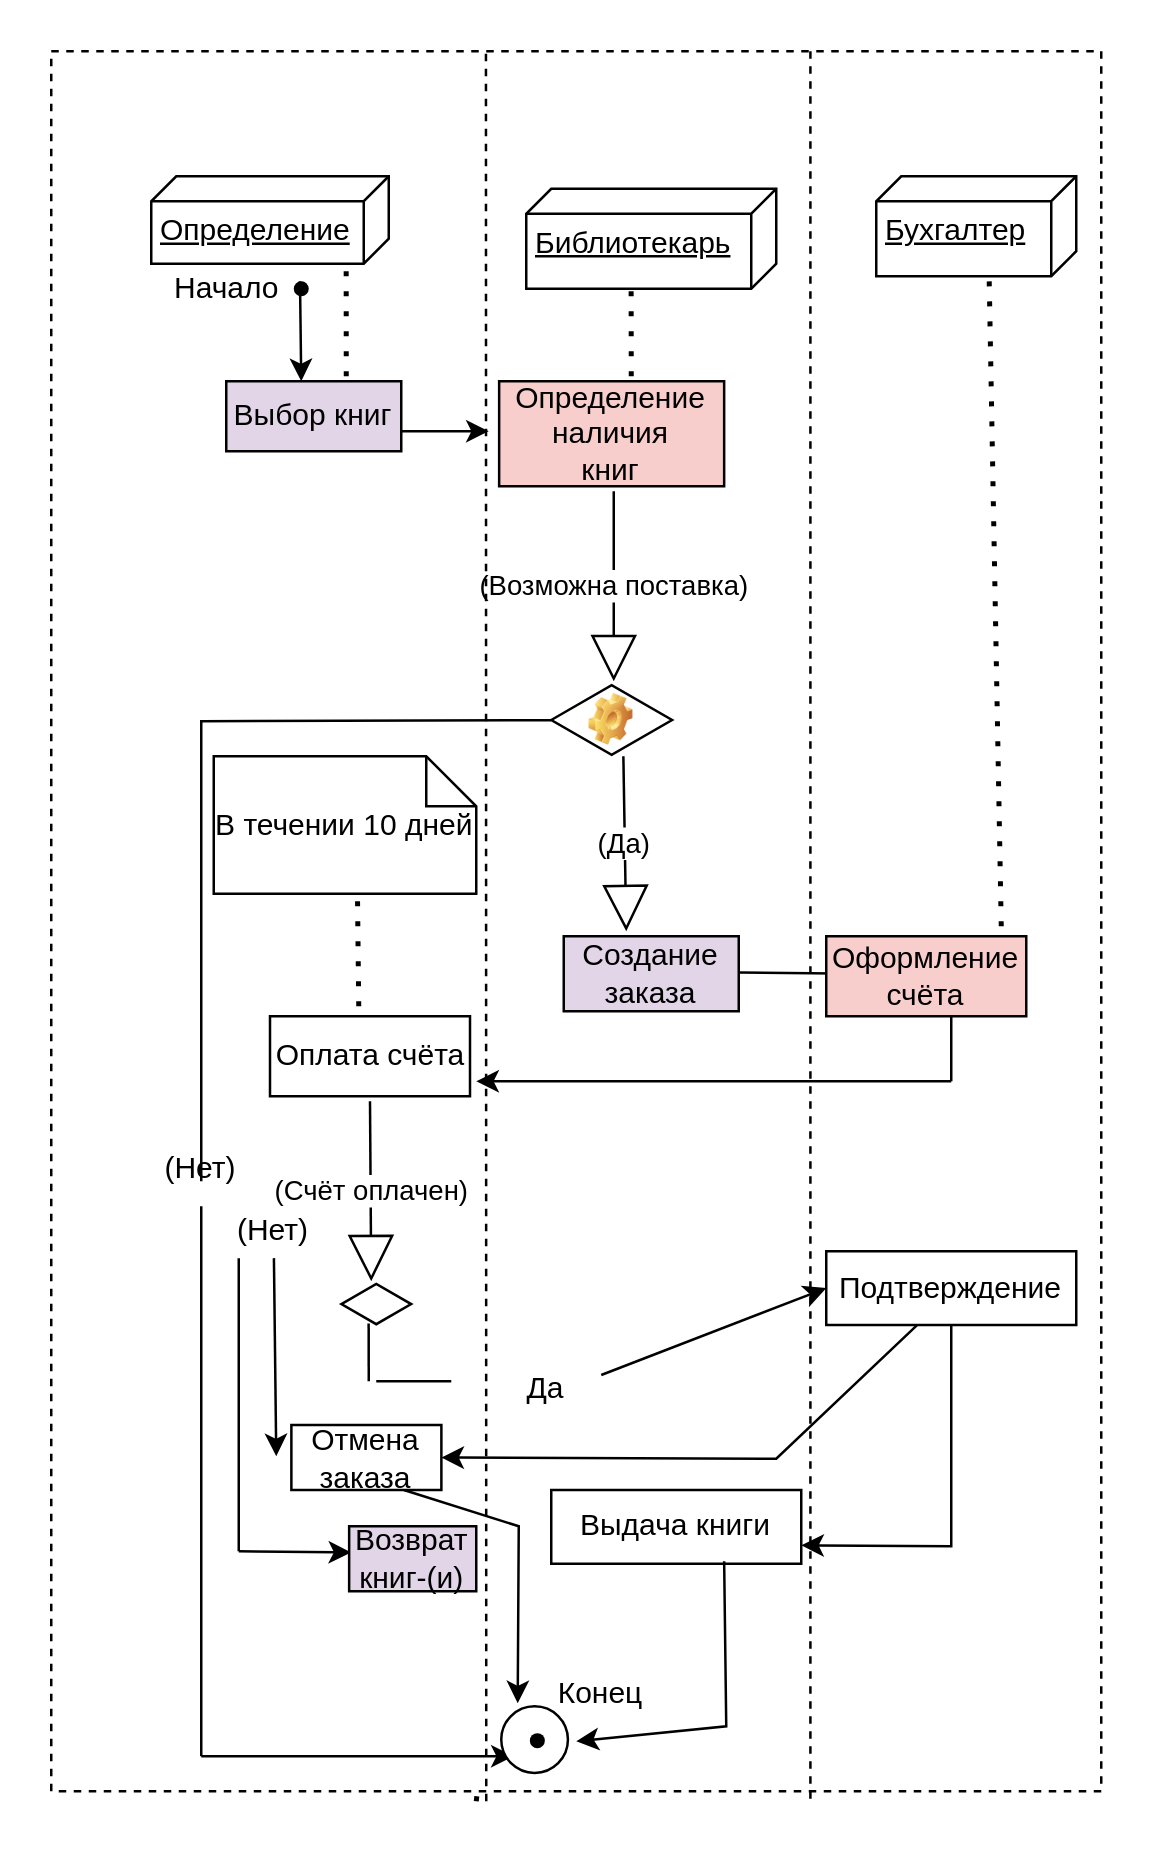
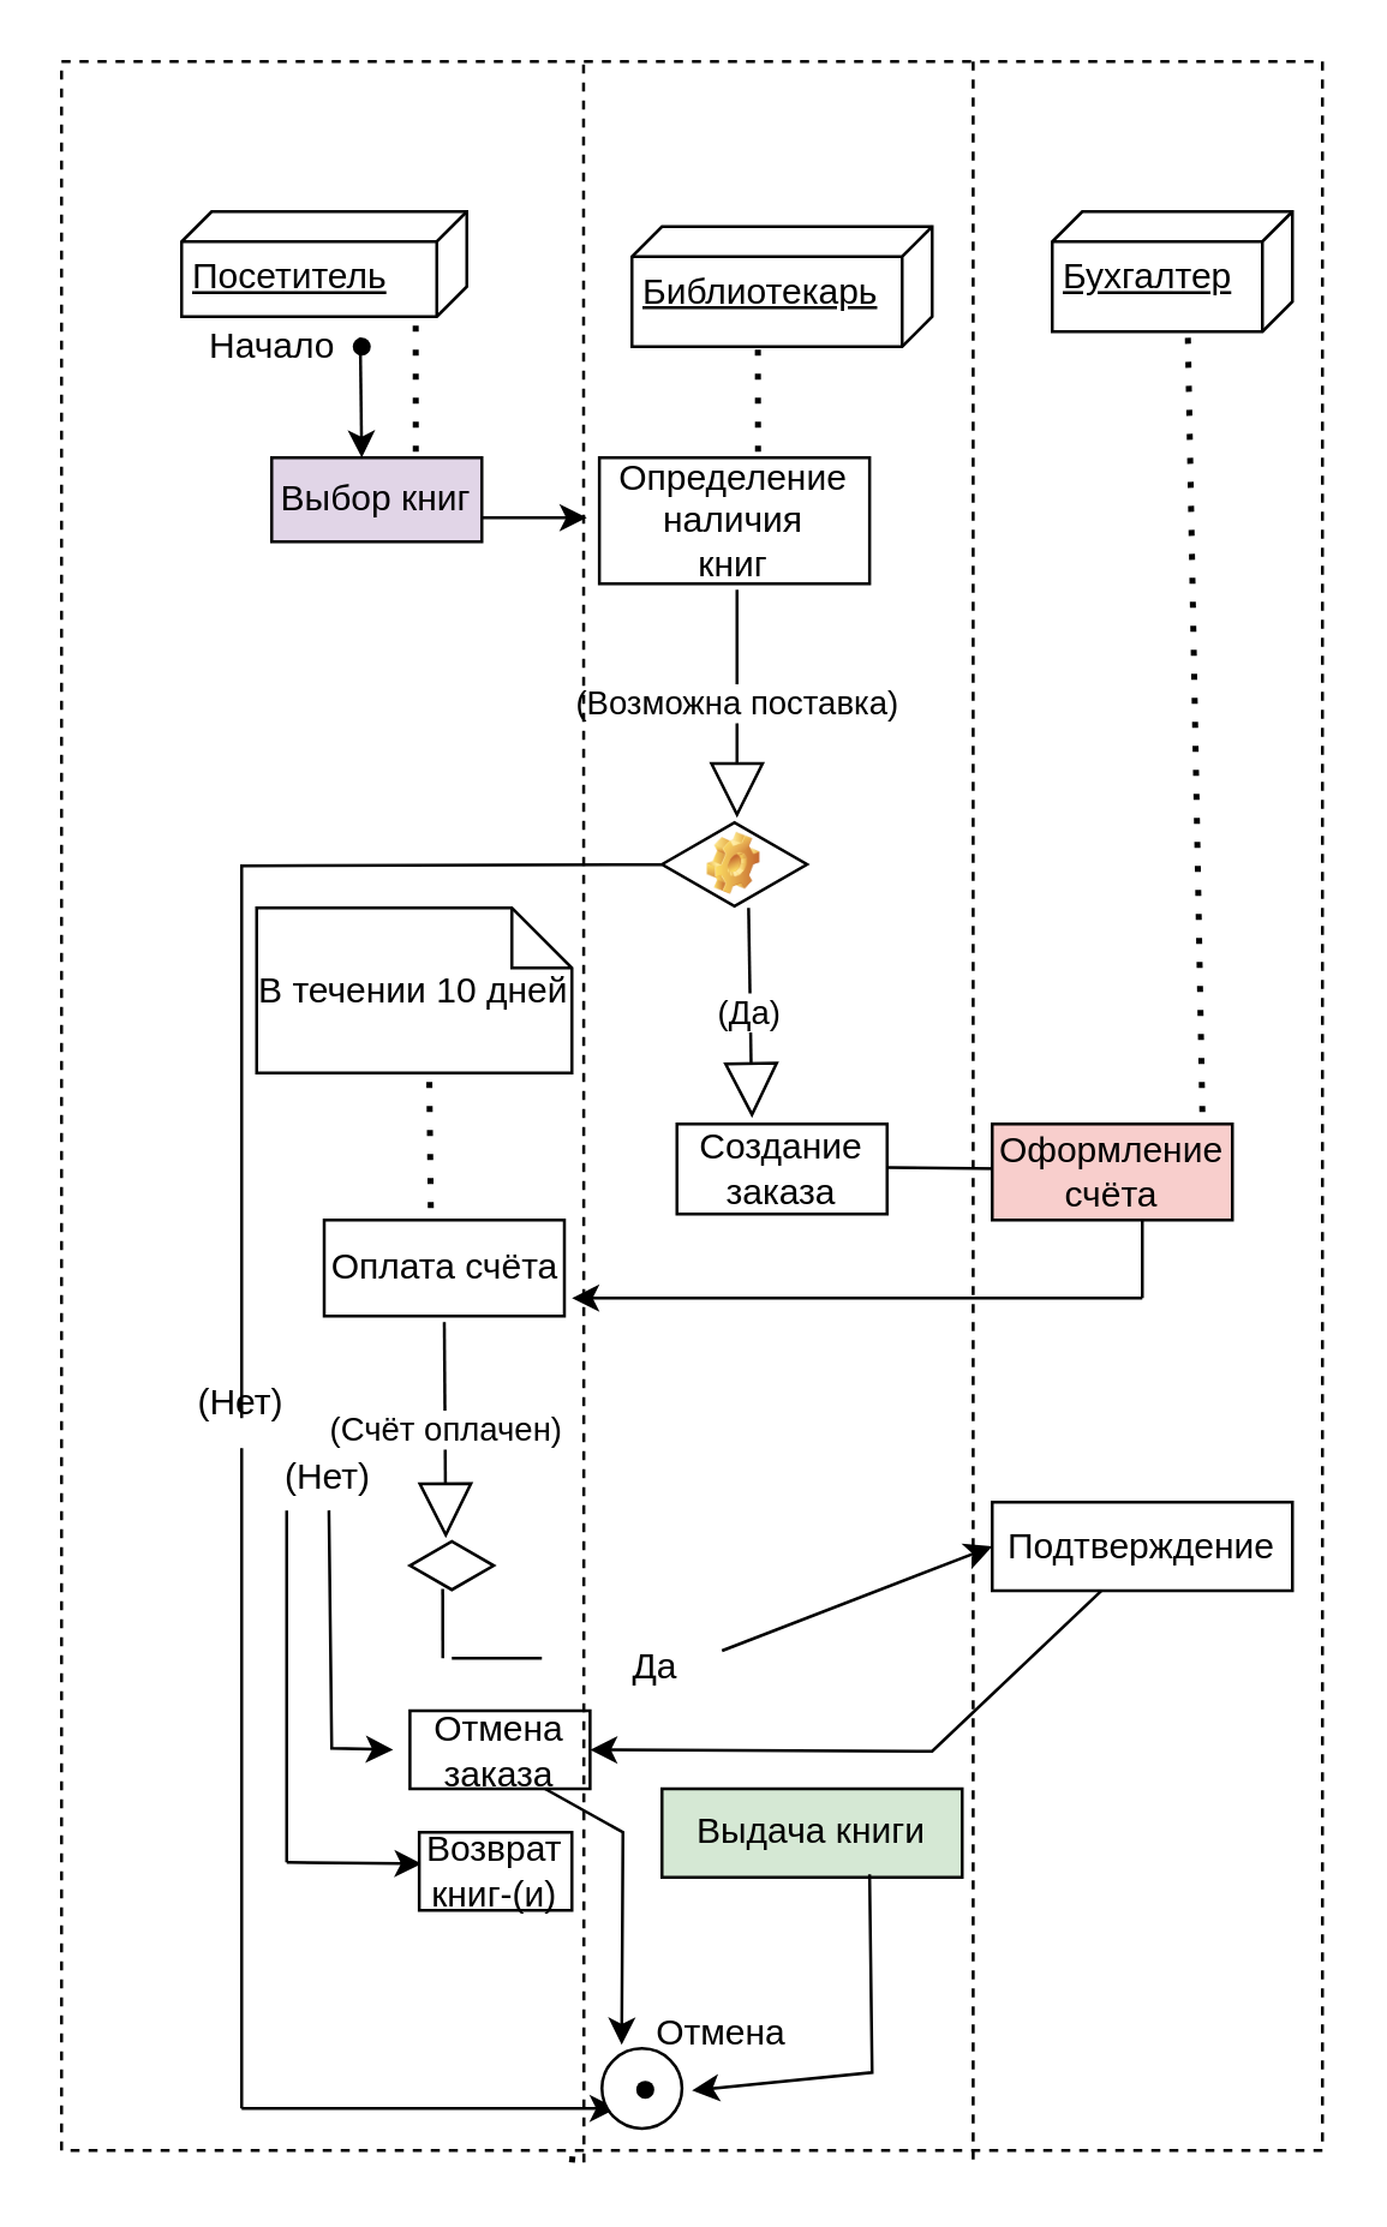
- <mxCell id="49" value="Определение" style="verticalAlign=top;align=left;spacingTop=8;spacingLeft=2;spacingRight=12;shape=cube;size=10;direction=south;fontStyle=4;html=1;whiteSpace=wrap;" vertex="1" parent="1"><mxGeometry x="60" y="70" width="95" height="35" as="geometry" /></mxCell>
+ <mxCell id="49" value="Посетитель" style="verticalAlign=top;align=left;spacingTop=8;spacingLeft=2;spacingRight=12;shape=cube;size=10;direction=south;fontStyle=4;html=1;whiteSpace=wrap;" vertex="1" parent="1"><mxGeometry x="60" y="70" width="95" height="35" as="geometry" /></mxCell>
- <mxCell id="38" value="Определение&lt;br&gt;наличия&lt;br&gt;книг" style="rounded=0;whiteSpace=wrap;html=1;fillColor=#f8cecc;" vertex="1" parent="1"><mxGeometry x="199.16" y="152" width="90" height="42" as="geometry" /></mxCell>
+ <mxCell id="38" value="Определение&lt;br&gt;наличия&lt;br&gt;книг" style="rounded=0;whiteSpace=wrap;html=1;" vertex="1" parent="1"><mxGeometry x="199.16" y="152" width="90" height="42" as="geometry" /></mxCell>
- <mxCell id="40" value="Создание заказа" style="rounded=0;whiteSpace=wrap;html=1;fillColor=#e1d5e7;" vertex="1" parent="1"><mxGeometry x="225" y="374" width="70" height="30" as="geometry" /></mxCell>
+ <mxCell id="40" value="Создание заказа" style="rounded=0;whiteSpace=wrap;html=1;" vertex="1" parent="1"><mxGeometry x="225" y="374" width="70" height="30" as="geometry" /></mxCell>
- <mxCell id="46" value="Отмена заказа" style="rounded=0;whiteSpace=wrap;html=1;" vertex="1" parent="1"><mxGeometry x="116.05" y="569.5" width="60" height="26" as="geometry" /></mxCell>
+ <mxCell id="46" value="Отмена заказа" style="rounded=0;whiteSpace=wrap;html=1;" vertex="1" parent="1"><mxGeometry x="136.05" y="569.5" width="60" height="26" as="geometry" /></mxCell>
- <mxCell id="54" value="" style="endArrow=classic;html=1;rounded=0;entryX=1;entryY=0.75;entryDx=0;entryDy=0;exitX=0.5;exitY=1;exitDx=0;exitDy=0;" edge="1" parent="1" source="42" target="53"><mxGeometry width="50" height="50" relative="1" as="geometry"><mxPoint x="370" y="560" as="sourcePoint" /><mxPoint x="425" y="611" as="targetPoint" /><Array as="points"><mxPoint x="380" y="618" /></Array></mxGeometry></mxCell>
- <mxCell id="53" value="Выдача книги" style="rounded=0;whiteSpace=wrap;html=1;" vertex="1" parent="1"><mxGeometry x="220" y="595.5" width="100" height="29.5" as="geometry" /></mxCell>
+ <mxCell id="53" value="Выдача книги" style="rounded=0;whiteSpace=wrap;html=1;fillColor=#d5e8d4;" vertex="1" parent="1"><mxGeometry x="220" y="595.5" width="100" height="29.5" as="geometry" /></mxCell>
- <mxCell id="45" value="Возврат книг-(и)" style="rounded=0;whiteSpace=wrap;html=1;fillColor=#e1d5e7;" vertex="1" parent="1"><mxGeometry x="139.16" y="610" width="50.84" height="26" as="geometry" /></mxCell>
+ <mxCell id="45" value="Возврат книг-(и)" style="rounded=0;whiteSpace=wrap;html=1;" vertex="1" parent="1"><mxGeometry x="139.16" y="610" width="50.84" height="26" as="geometry" /></mxCell>
- <mxCell id="30" value="&lt;font style=&quot;vertical-align: inherit;&quot;&gt;&lt;font style=&quot;vertical-align: inherit;&quot;&gt;Конец&lt;/font&gt;&lt;/font&gt;" style="text;html=1;strokeColor=none;fillColor=none;align=center;verticalAlign=middle;whiteSpace=wrap;rounded=0;container=0;" vertex="1" parent="1"><mxGeometry x="210" y="662" width="60" height="30" as="geometry" /></mxCell>
+ <mxCell id="30" value="&lt;font style=&quot;vertical-align: inherit;&quot;&gt;&lt;font style=&quot;vertical-align: inherit;&quot;&gt;Отмена&lt;/font&gt;&lt;/font&gt;" style="text;html=1;strokeColor=none;fillColor=none;align=center;verticalAlign=middle;whiteSpace=wrap;rounded=0;container=0;" vertex="1" parent="1"><mxGeometry x="210" y="662" width="60" height="30" as="geometry" /></mxCell>
